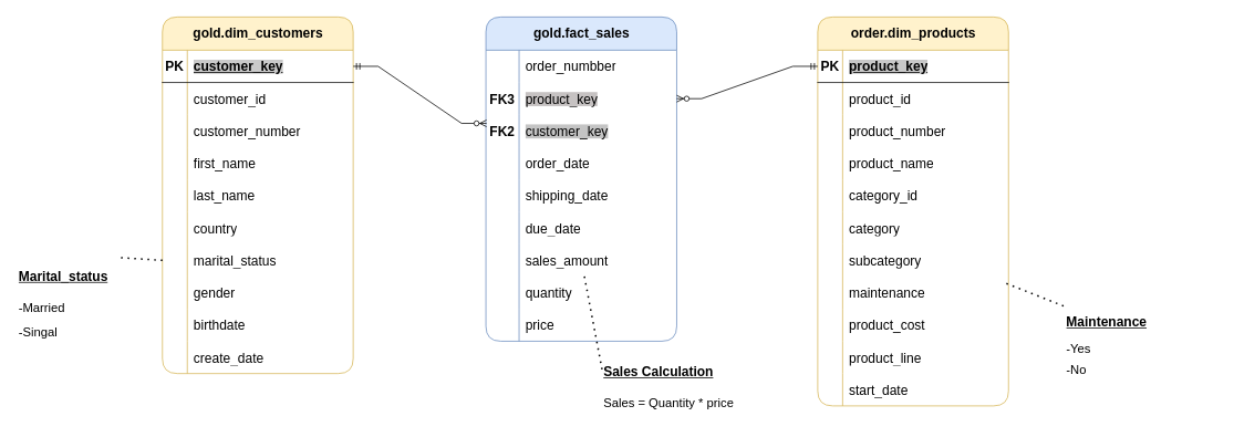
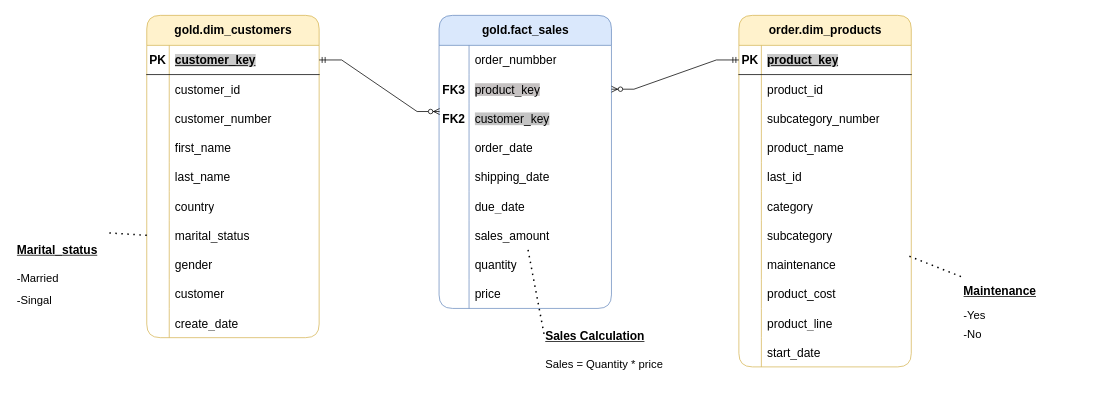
- <mxCell id="42" value="product_number" style="shape=partialRectangle;connectable=0;fillColor=none;top=0;left=0;bottom=0;right=0;align=left;spacingLeft=6;overflow=hidden;whiteSpace=wrap;html=1;fontSize=16;" vertex="1" parent="40"><mxGeometry x="30" width="200" height="39" as="geometry"><mxRectangle width="200" height="39" as="alternateBounds" /></mxGeometry></mxCell>
+ <mxCell id="42" value="subcategory_number" style="shape=partialRectangle;connectable=0;fillColor=none;top=0;left=0;bottom=0;right=0;align=left;spacingLeft=6;overflow=hidden;whiteSpace=wrap;html=1;fontSize=16;" vertex="1" parent="40"><mxGeometry x="30" width="200" height="39" as="geometry"><mxRectangle width="200" height="39" as="alternateBounds" /></mxGeometry></mxCell>
- <mxCell id="48" value="category_id" style="shape=partialRectangle;connectable=0;fillColor=none;top=0;left=0;bottom=0;right=0;align=left;spacingLeft=6;overflow=hidden;whiteSpace=wrap;html=1;fontSize=16;" vertex="1" parent="46"><mxGeometry x="30" width="200" height="39" as="geometry"><mxRectangle width="200" height="39" as="alternateBounds" /></mxGeometry></mxCell>
+ <mxCell id="48" value="last_id" style="shape=partialRectangle;connectable=0;fillColor=none;top=0;left=0;bottom=0;right=0;align=left;spacingLeft=6;overflow=hidden;whiteSpace=wrap;html=1;fontSize=16;" vertex="1" parent="46"><mxGeometry x="30" width="200" height="39" as="geometry"><mxRectangle width="200" height="39" as="alternateBounds" /></mxGeometry></mxCell>
- <mxCell id="29" value="birthdate" style="shape=partialRectangle;connectable=0;fillColor=none;top=0;left=0;bottom=0;right=0;align=left;spacingLeft=6;overflow=hidden;whiteSpace=wrap;html=1;fontSize=16;" vertex="1" parent="27"><mxGeometry x="30" width="200" height="39" as="geometry"><mxRectangle width="200" height="39" as="alternateBounds" /></mxGeometry></mxCell>
+ <mxCell id="29" value="customer" style="shape=partialRectangle;connectable=0;fillColor=none;top=0;left=0;bottom=0;right=0;align=left;spacingLeft=6;overflow=hidden;whiteSpace=wrap;html=1;fontSize=16;" vertex="1" parent="27"><mxGeometry x="30" width="200" height="39" as="geometry"><mxRectangle width="200" height="39" as="alternateBounds" /></mxGeometry></mxCell>
